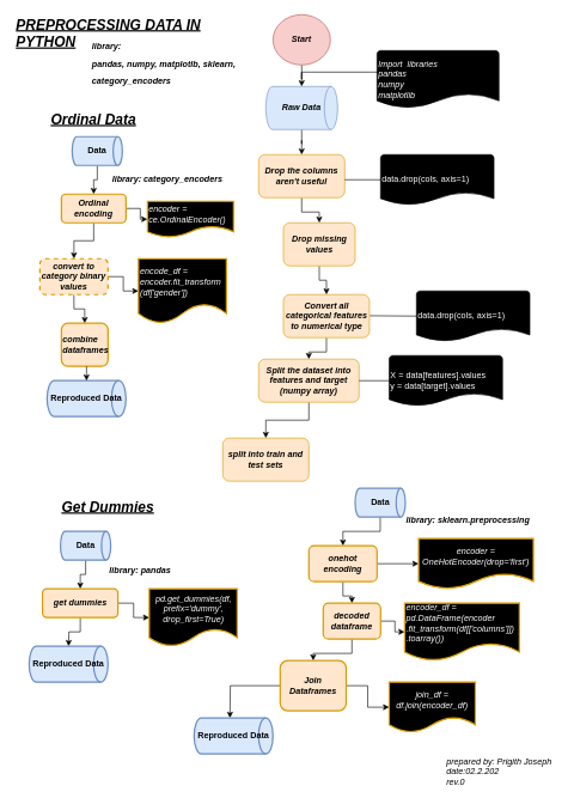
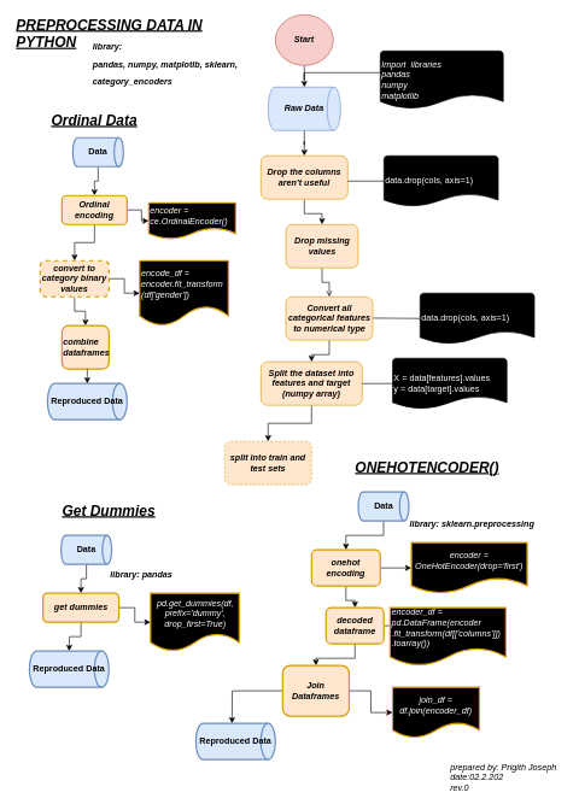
- <mxCell id="62" value="&lt;font color=&quot;#000000&quot;&gt;&lt;span style=&quot;font-size: 12px&quot;&gt;&lt;i&gt;&lt;b&gt;library: category_encoders&lt;/b&gt;&lt;/i&gt;&lt;/span&gt;&lt;br&gt;&lt;/font&gt;" style="text;html=1;strokeColor=none;fillColor=none;align=left;verticalAlign=middle;whiteSpace=wrap;rounded=0;fontSize=20;fontColor=#FFFFFF;" vertex="1" parent="1"><mxGeometry x="153.75" y="235" width="160" height="20" as="geometry" /></mxCell>
- <mxCell id="12" value="" style="edgeStyle=orthogonalEdgeStyle;rounded=0;orthogonalLoop=1;jettySize=auto;html=1;fontColor=#FFFFFF;" edge="1" parent="1" source="13" target="15"><mxGeometry relative="1" as="geometry" /></mxCell>
+ <mxCell id="12" value="" style="edgeStyle=orthogonalEdgeStyle;rounded=0;orthogonalLoop=1;jettySize=auto;html=1;fontColor=#FFFFFF;endArrow=open;" edge="1" parent="1" source="13" target="15"><mxGeometry relative="1" as="geometry" /></mxCell>
- <mxCell id="22" value="&lt;b&gt;&lt;i&gt;split into train and test sets&lt;/i&gt;&lt;/b&gt;" style="rounded=1;whiteSpace=wrap;html=1;fillColor=#ffe6cc;strokeColor=#d79b00;strokeWidth=1;" vertex="1" parent="1"><mxGeometry x="310" y="610" width="120" height="60" as="geometry" /></mxCell>
+ <mxCell id="22" value="&lt;b&gt;&lt;i&gt;split into train and test sets&lt;/i&gt;&lt;/b&gt;" style="rounded=1;whiteSpace=wrap;html=1;fillColor=#ffe6cc;strokeColor=#d79b00;strokeWidth=1;dashed=1;" vertex="1" parent="1"><mxGeometry x="310" y="610" width="120" height="60" as="geometry" /></mxCell>
+ <mxCell id="46" value="&lt;font color=&quot;#000000&quot;&gt;&lt;span style=&quot;font-size: 20px&quot;&gt;&lt;b&gt;&lt;i&gt;&lt;u&gt;ONEHOTENCODER()&lt;/u&gt;&lt;/i&gt;&lt;/b&gt;&lt;/span&gt;&lt;/font&gt;" style="text;html=1;strokeColor=none;fillColor=none;align=center;verticalAlign=middle;whiteSpace=wrap;rounded=0;fontColor=#FFFFFF;" vertex="1" parent="1"><mxGeometry x="480" y="630" width="220" height="30" as="geometry" /></mxCell>
- <mxCell id="31" value="&lt;i&gt;&lt;font color=&quot;#ffffff&quot;&gt;encoder = OneHotEncoder(drop='first')&lt;/font&gt;&lt;/i&gt;" style="shape=document;whiteSpace=wrap;html=1;boundedLbl=1;fillColor=#000000;strokeColor=#d79b00;rounded=1;strokeWidth=2;" vertex="1" parent="1"><mxGeometry x="583" y="750" width="160" height="70" as="geometry" /></mxCell>
+ <mxCell id="31" value="&lt;i&gt;&lt;font color=&quot;#ffffff&quot;&gt;encoder = OneHotEncoder(drop='first')&lt;/font&gt;&lt;/i&gt;" style="shape=document;whiteSpace=wrap;html=1;boundedLbl=1;fillColor=#000000;strokeColor=#d79b00;rounded=1;strokeWidth=2;" vertex="1" parent="1"><mxGeometry x="568" y="750" width="160" height="70" as="geometry" /></mxCell>
- <mxCell id="32" value="&lt;i&gt;&lt;font color=&quot;#ffffff&quot;&gt;encoder_df = pd.DataFrame(encoder&lt;br&gt;.fit_transform(df[['columns']])&lt;br&gt;.toarray())&lt;/font&gt;&lt;/i&gt;" style="shape=document;whiteSpace=wrap;html=1;boundedLbl=1;fillColor=#000000;strokeColor=#d79b00;rounded=1;strokeWidth=2;align=left;" vertex="1" parent="1"><mxGeometry x="563.5" y="840" width="160" height="80" as="geometry" /></mxCell>
+ <mxCell id="32" value="&lt;i&gt;&lt;font color=&quot;#ffffff&quot;&gt;encoder_df = pd.DataFrame(encoder&lt;br&gt;.fit_transform(df[['columns']])&lt;br&gt;.toarray())&lt;/font&gt;&lt;/i&gt;" style="shape=document;whiteSpace=wrap;html=1;boundedLbl=1;fillColor=#000000;strokeColor=#d79b00;rounded=1;strokeWidth=2;align=left;" vertex="1" parent="1"><mxGeometry x="538.5" y="840" width="160" height="80" as="geometry" /></mxCell>
